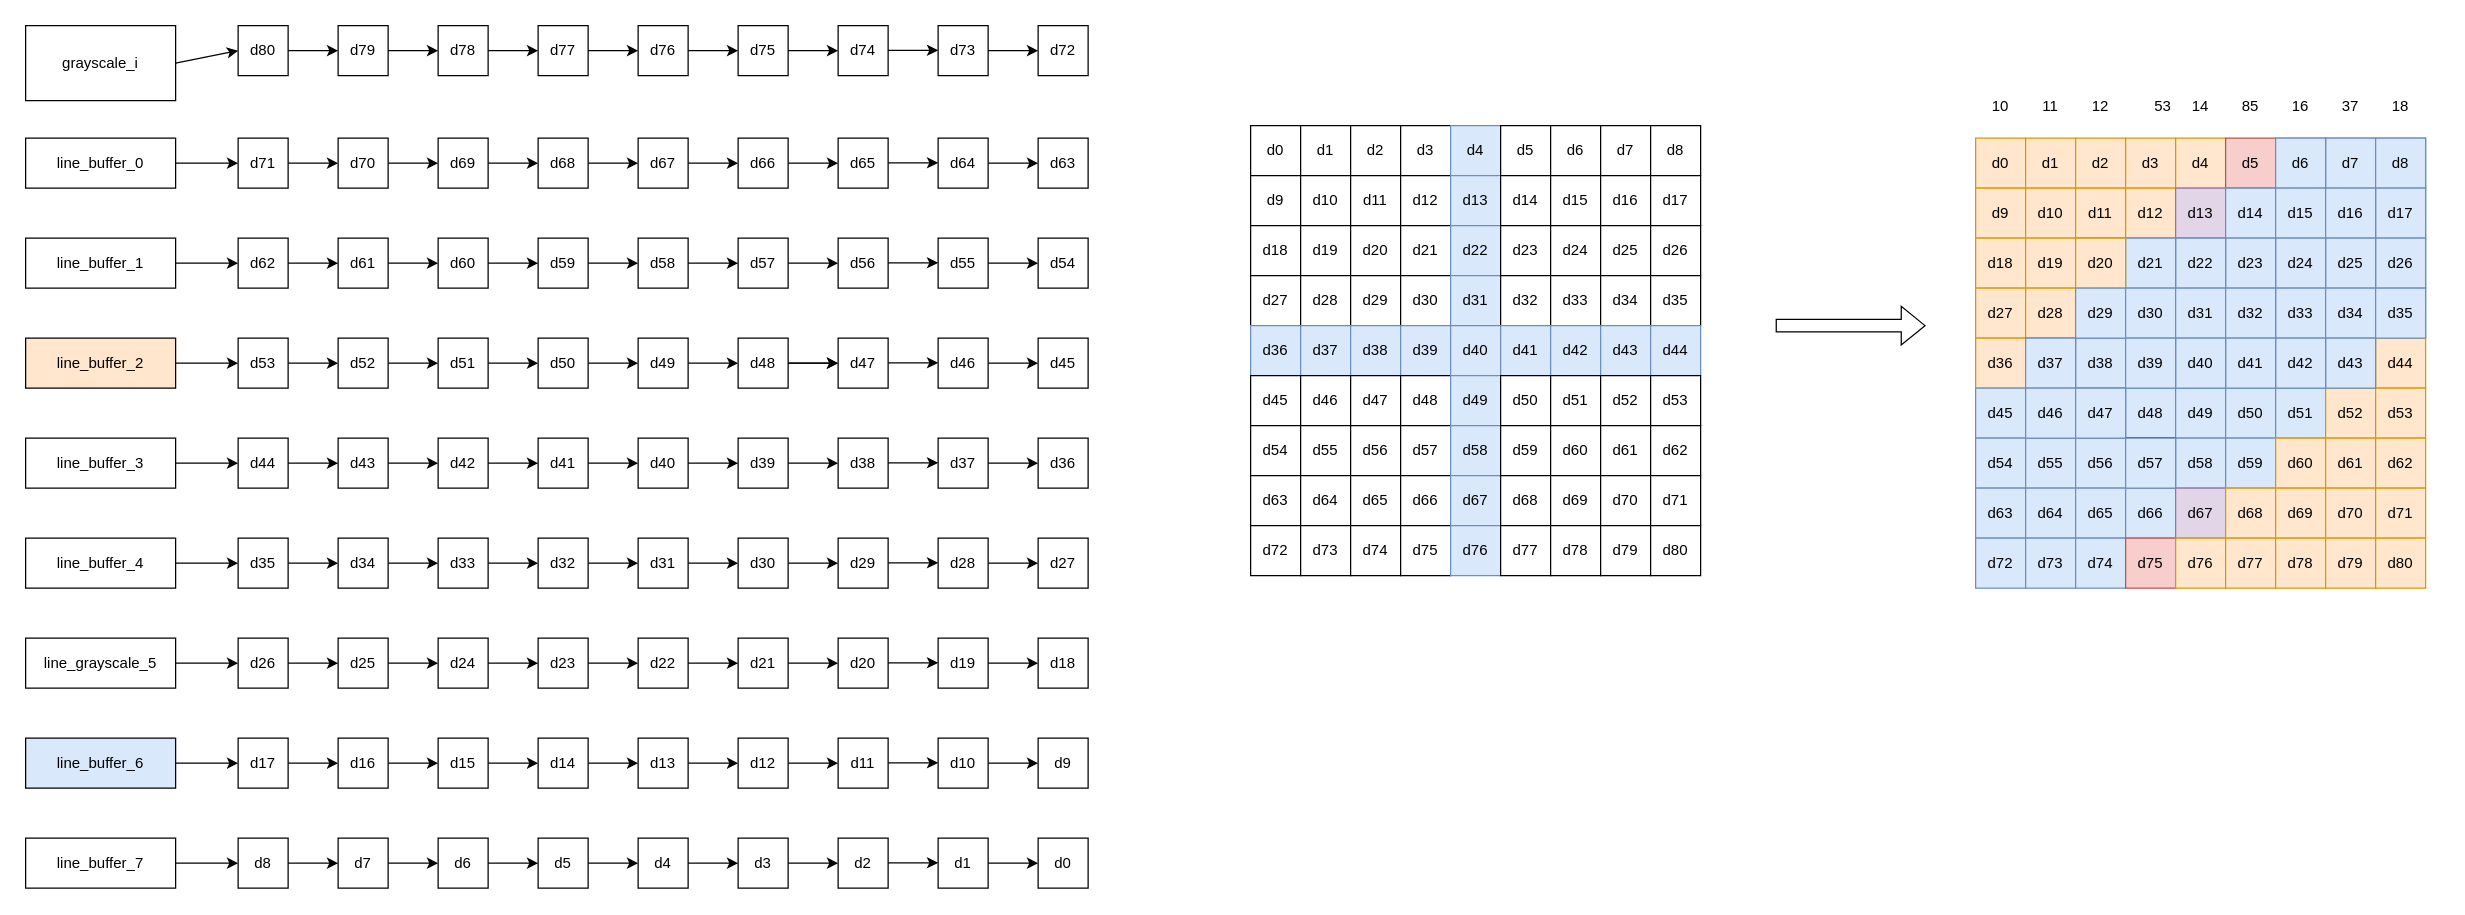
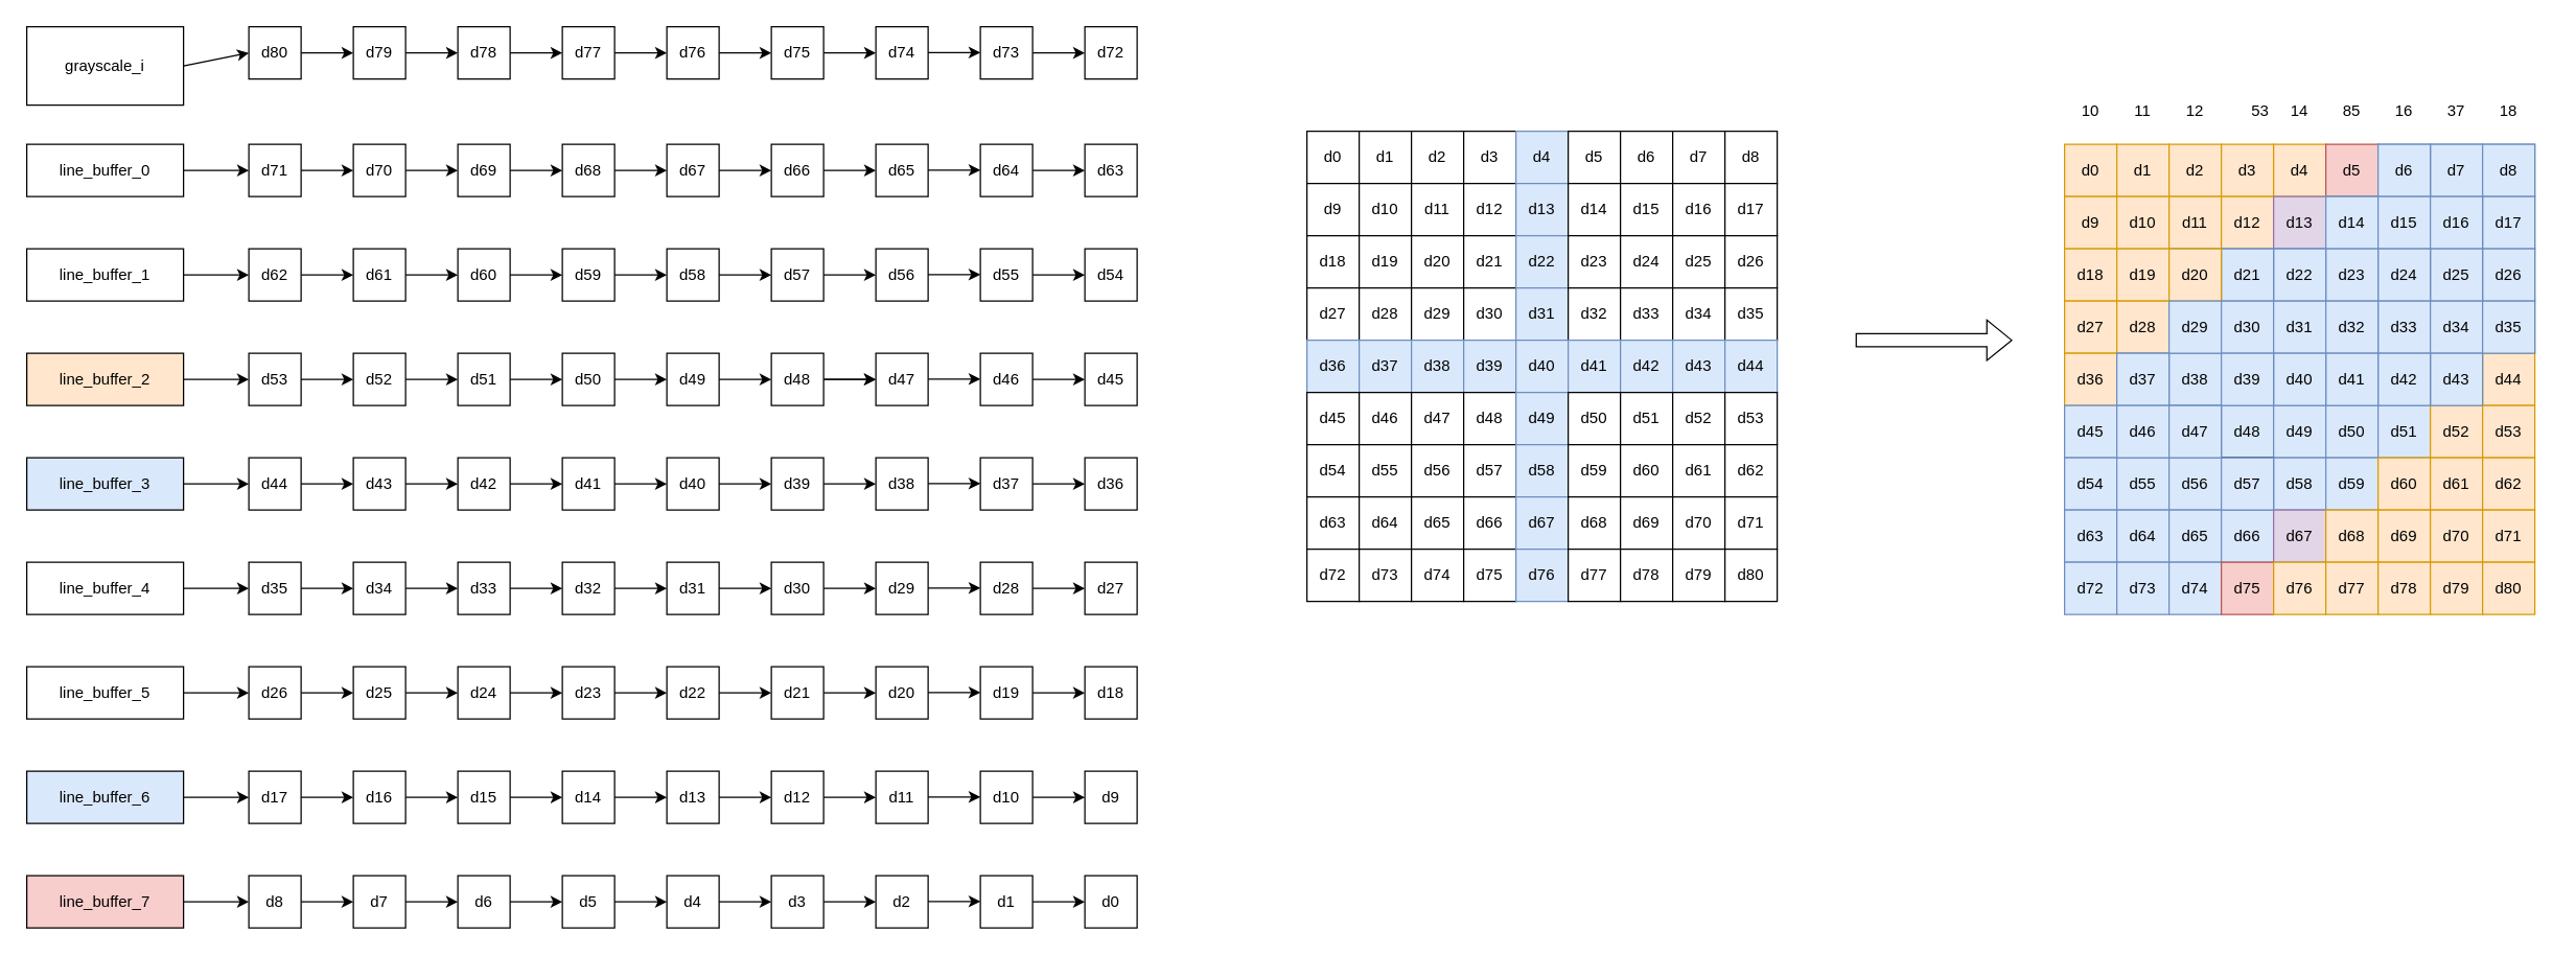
- <mxCell id="5" value="line_buffer_3" style="rounded=0;whiteSpace=wrap;html=1;" parent="1" vertex="1"><mxGeometry x="20" y="350" width="120" height="40" as="geometry" /></mxCell>
+ <mxCell id="5" value="line_buffer_3" style="rounded=0;whiteSpace=wrap;html=1;fillColor=#dae8fc;" parent="1" vertex="1"><mxGeometry x="20" y="350" width="120" height="40" as="geometry" /></mxCell>
- <mxCell id="7" value="line_grayscale_5" style="rounded=0;whiteSpace=wrap;html=1;" parent="1" vertex="1"><mxGeometry x="20" y="510" width="120" height="40" as="geometry" /></mxCell>
+ <mxCell id="7" value="line_buffer_5" style="rounded=0;whiteSpace=wrap;html=1;" parent="1" vertex="1"><mxGeometry x="20" y="510" width="120" height="40" as="geometry" /></mxCell>
- <mxCell id="24" value="line_buffer_7" style="rounded=0;whiteSpace=wrap;html=1;" parent="1" vertex="1"><mxGeometry x="20" y="670" width="120" height="40" as="geometry" /></mxCell>
+ <mxCell id="24" value="line_buffer_7" style="rounded=0;whiteSpace=wrap;html=1;fillColor=#f8cecc;" parent="1" vertex="1"><mxGeometry x="20" y="670" width="120" height="40" as="geometry" /></mxCell>
